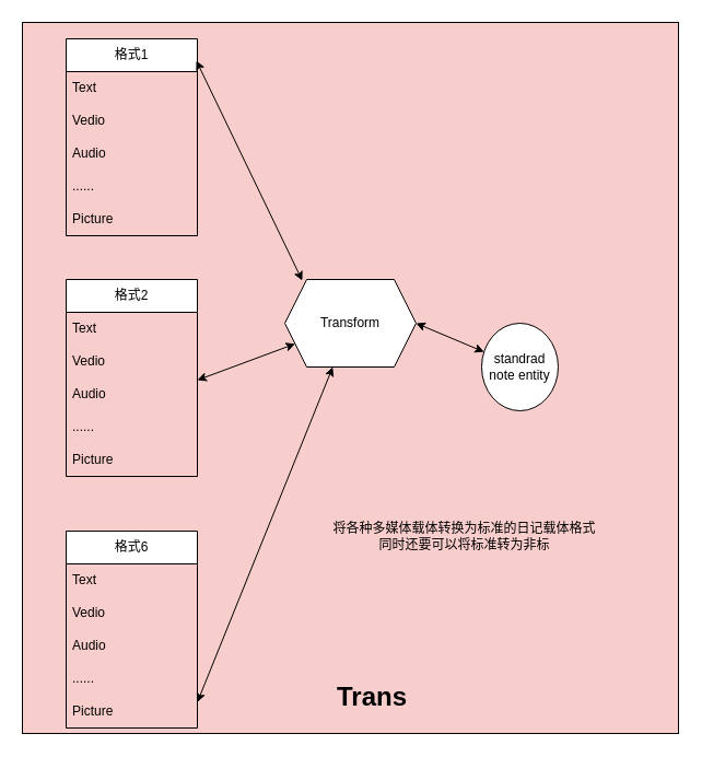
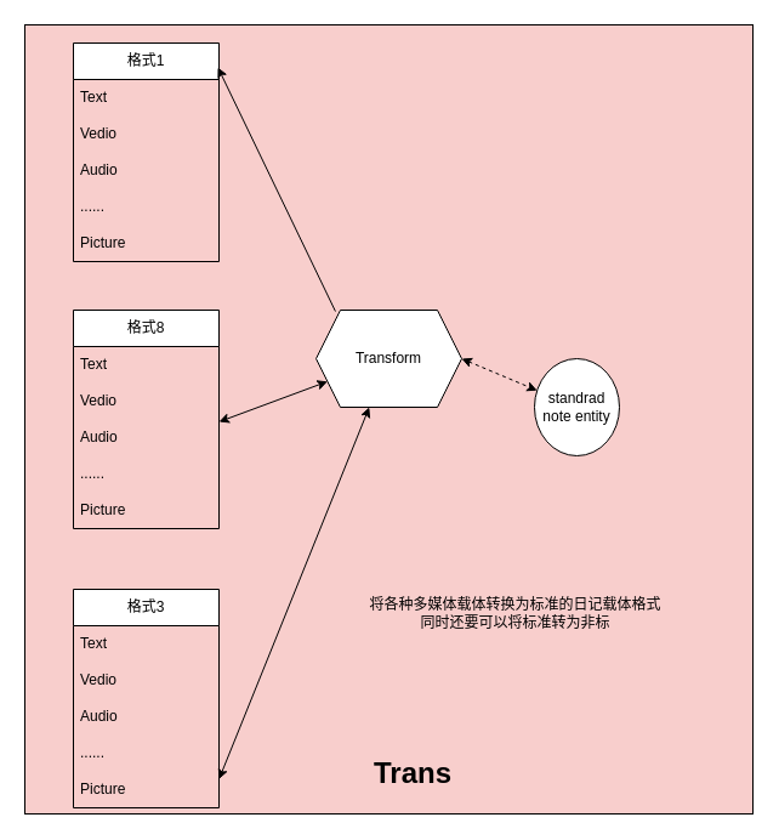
- <mxCell id="25" value="" style="endArrow=classic;startArrow=classic;html=1;rounded=0;entryX=0.133;entryY=0.013;entryDx=0;entryDy=0;entryPerimeter=0;exitX=0.992;exitY=0.111;exitDx=0;exitDy=0;exitPerimeter=0;" edge="1" parent="2" source="4" target="23"><mxGeometry width="50" height="50" relative="1" as="geometry"><mxPoint x="360" y="195" as="sourcePoint" /><mxPoint x="410" y="145" as="targetPoint" /></mxGeometry></mxCell>
+ <mxCell id="25" value="" style="endArrow=none;startArrow=classic;html=1;rounded=0;entryX=0.133;entryY=0.013;entryDx=0;entryDy=0;entryPerimeter=0;exitX=0.992;exitY=0.111;exitDx=0;exitDy=0;exitPerimeter=0;" edge="1" parent="2" source="4" target="23"><mxGeometry width="50" height="50" relative="1" as="geometry"><mxPoint x="360" y="195" as="sourcePoint" /><mxPoint x="410" y="145" as="targetPoint" /></mxGeometry></mxCell>
- <mxCell id="10" value="格式2" style="swimlane;fontStyle=0;childLayout=stackLayout;horizontal=1;startSize=30;horizontalStack=0;resizeParent=1;resizeParentMax=0;resizeLast=0;collapsible=1;marginBottom=0;whiteSpace=wrap;html=1;resizeWidth=0;movable=1;resizable=1;rotatable=1;deletable=1;editable=1;locked=0;connectable=1;" parent="2" vertex="1"><mxGeometry x="40" y="235" width="120" height="180" as="geometry"><mxRectangle x="250" y="160" width="60" height="30" as="alternateBounds" /></mxGeometry></mxCell>
+ <mxCell id="10" value="格式8" style="swimlane;fontStyle=0;childLayout=stackLayout;horizontal=1;startSize=30;horizontalStack=0;resizeParent=1;resizeParentMax=0;resizeLast=0;collapsible=1;marginBottom=0;whiteSpace=wrap;html=1;resizeWidth=0;movable=1;resizable=1;rotatable=1;deletable=1;editable=1;locked=0;connectable=1;" parent="2" vertex="1"><mxGeometry x="40" y="235" width="120" height="180" as="geometry"><mxRectangle x="250" y="160" width="60" height="30" as="alternateBounds" /></mxGeometry></mxCell>
- <mxCell id="27" value="" style="endArrow=classic;startArrow=classic;html=1;rounded=0;exitX=1;exitY=0.5;exitDx=0;exitDy=0;" edge="1" parent="2" source="23" target="22"><mxGeometry width="50" height="50" relative="1" as="geometry"><mxPoint x="610" y="335" as="sourcePoint" /><mxPoint x="660" y="285" as="targetPoint" /></mxGeometry></mxCell>
+ <mxCell id="27" value="" style="endArrow=classic;startArrow=classic;html=1;rounded=0;exitX=1;exitY=0.5;exitDx=0;exitDy=0;dashed=1;" edge="1" parent="2" source="23" target="22"><mxGeometry width="50" height="50" relative="1" as="geometry"><mxPoint x="610" y="335" as="sourcePoint" /><mxPoint x="660" y="285" as="targetPoint" /></mxGeometry></mxCell>
- <mxCell id="28" value="将各种多媒体载体转换为标准的日记载体格式&lt;br&gt;同时还要可以将标准转为非标" style="text;html=1;align=center;verticalAlign=middle;resizable=0;points=[];autosize=1;strokeColor=none;fillColor=none;" vertex="1" parent="2"><mxGeometry x="274" y="450" width="260" height="40" as="geometry" /></mxCell>
+ <mxCell id="28" value="将各种多媒体载体转换为标准的日记载体格式&lt;br&gt;同时还要可以将标准转为非标" style="text;html=1;align=center;verticalAlign=middle;resizable=0;points=[];autosize=1;strokeColor=none;fillColor=none;" vertex="1" parent="2"><mxGeometry x="274" y="465" width="260" height="40" as="geometry" /></mxCell>
- <mxCell id="16" value="格式6" style="swimlane;fontStyle=0;childLayout=stackLayout;horizontal=1;startSize=30;horizontalStack=0;resizeParent=1;resizeParentMax=0;resizeLast=0;collapsible=1;marginBottom=0;whiteSpace=wrap;html=1;resizeWidth=0;movable=1;resizable=1;rotatable=1;deletable=1;editable=1;locked=0;connectable=1;" parent="2" vertex="1"><mxGeometry x="40" y="465" width="120" height="180" as="geometry"><mxRectangle x="250" y="160" width="60" height="30" as="alternateBounds" /></mxGeometry></mxCell>
+ <mxCell id="16" value="格式3" style="swimlane;fontStyle=0;childLayout=stackLayout;horizontal=1;startSize=30;horizontalStack=0;resizeParent=1;resizeParentMax=0;resizeLast=0;collapsible=1;marginBottom=0;whiteSpace=wrap;html=1;resizeWidth=0;movable=1;resizable=1;rotatable=1;deletable=1;editable=1;locked=0;connectable=1;" parent="2" vertex="1"><mxGeometry x="40" y="465" width="120" height="180" as="geometry"><mxRectangle x="250" y="160" width="60" height="30" as="alternateBounds" /></mxGeometry></mxCell>
